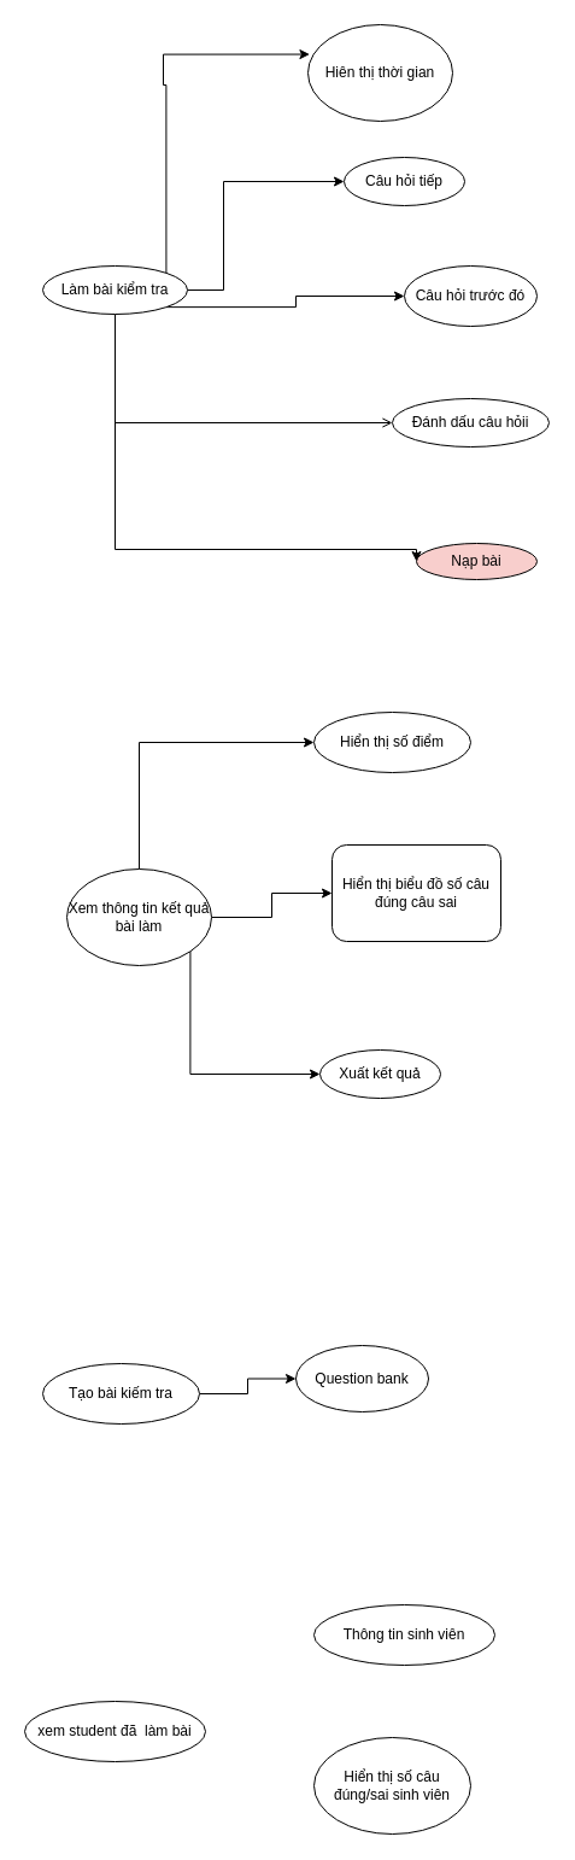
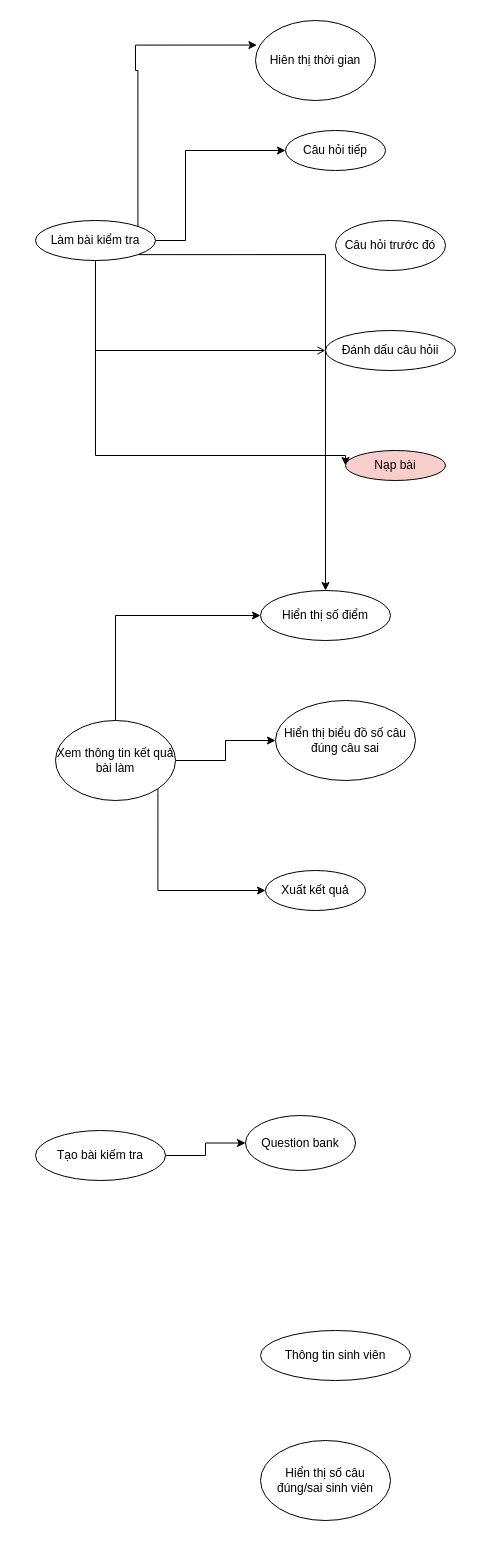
- <mxCell id="3" style="edgeStyle=orthogonalEdgeStyle;rounded=0;orthogonalLoop=1;jettySize=auto;html=1;exitX=1;exitY=1;exitDx=0;exitDy=0;entryX=0;entryY=0.5;entryDx=0;entryDy=0;" edge="1" parent="1" source="6" target="10"><mxGeometry relative="1" as="geometry" /></mxCell>
+ <mxCell id="3" style="edgeStyle=orthogonalEdgeStyle;rounded=0;orthogonalLoop=1;jettySize=auto;html=1;exitX=1;exitY=1;exitDx=0;exitDy=0;" edge="1" parent="1" source="6" target="17"><mxGeometry relative="1" as="geometry" /></mxCell>
- <mxCell id="18" value="Hiển thị biểu đồ số câu đúng câu sai" style="whiteSpace=wrap;html=1;rounded=1;" vertex="1" parent="1"><mxGeometry x="275" y="700" width="140" height="80" as="geometry" /></mxCell>
+ <mxCell id="18" value="Hiển thị biểu đồ số câu đúng câu sai" style="ellipse;whiteSpace=wrap;html=1;" vertex="1" parent="1"><mxGeometry x="275" y="700" width="140" height="80" as="geometry" /></mxCell>
- <mxCell id="23" value="xem student đã&amp;nbsp; làm bài" style="ellipse;whiteSpace=wrap;html=1;" vertex="1" parent="1"><mxGeometry x="20" y="1410" width="150" height="50" as="geometry" /></mxCell>
